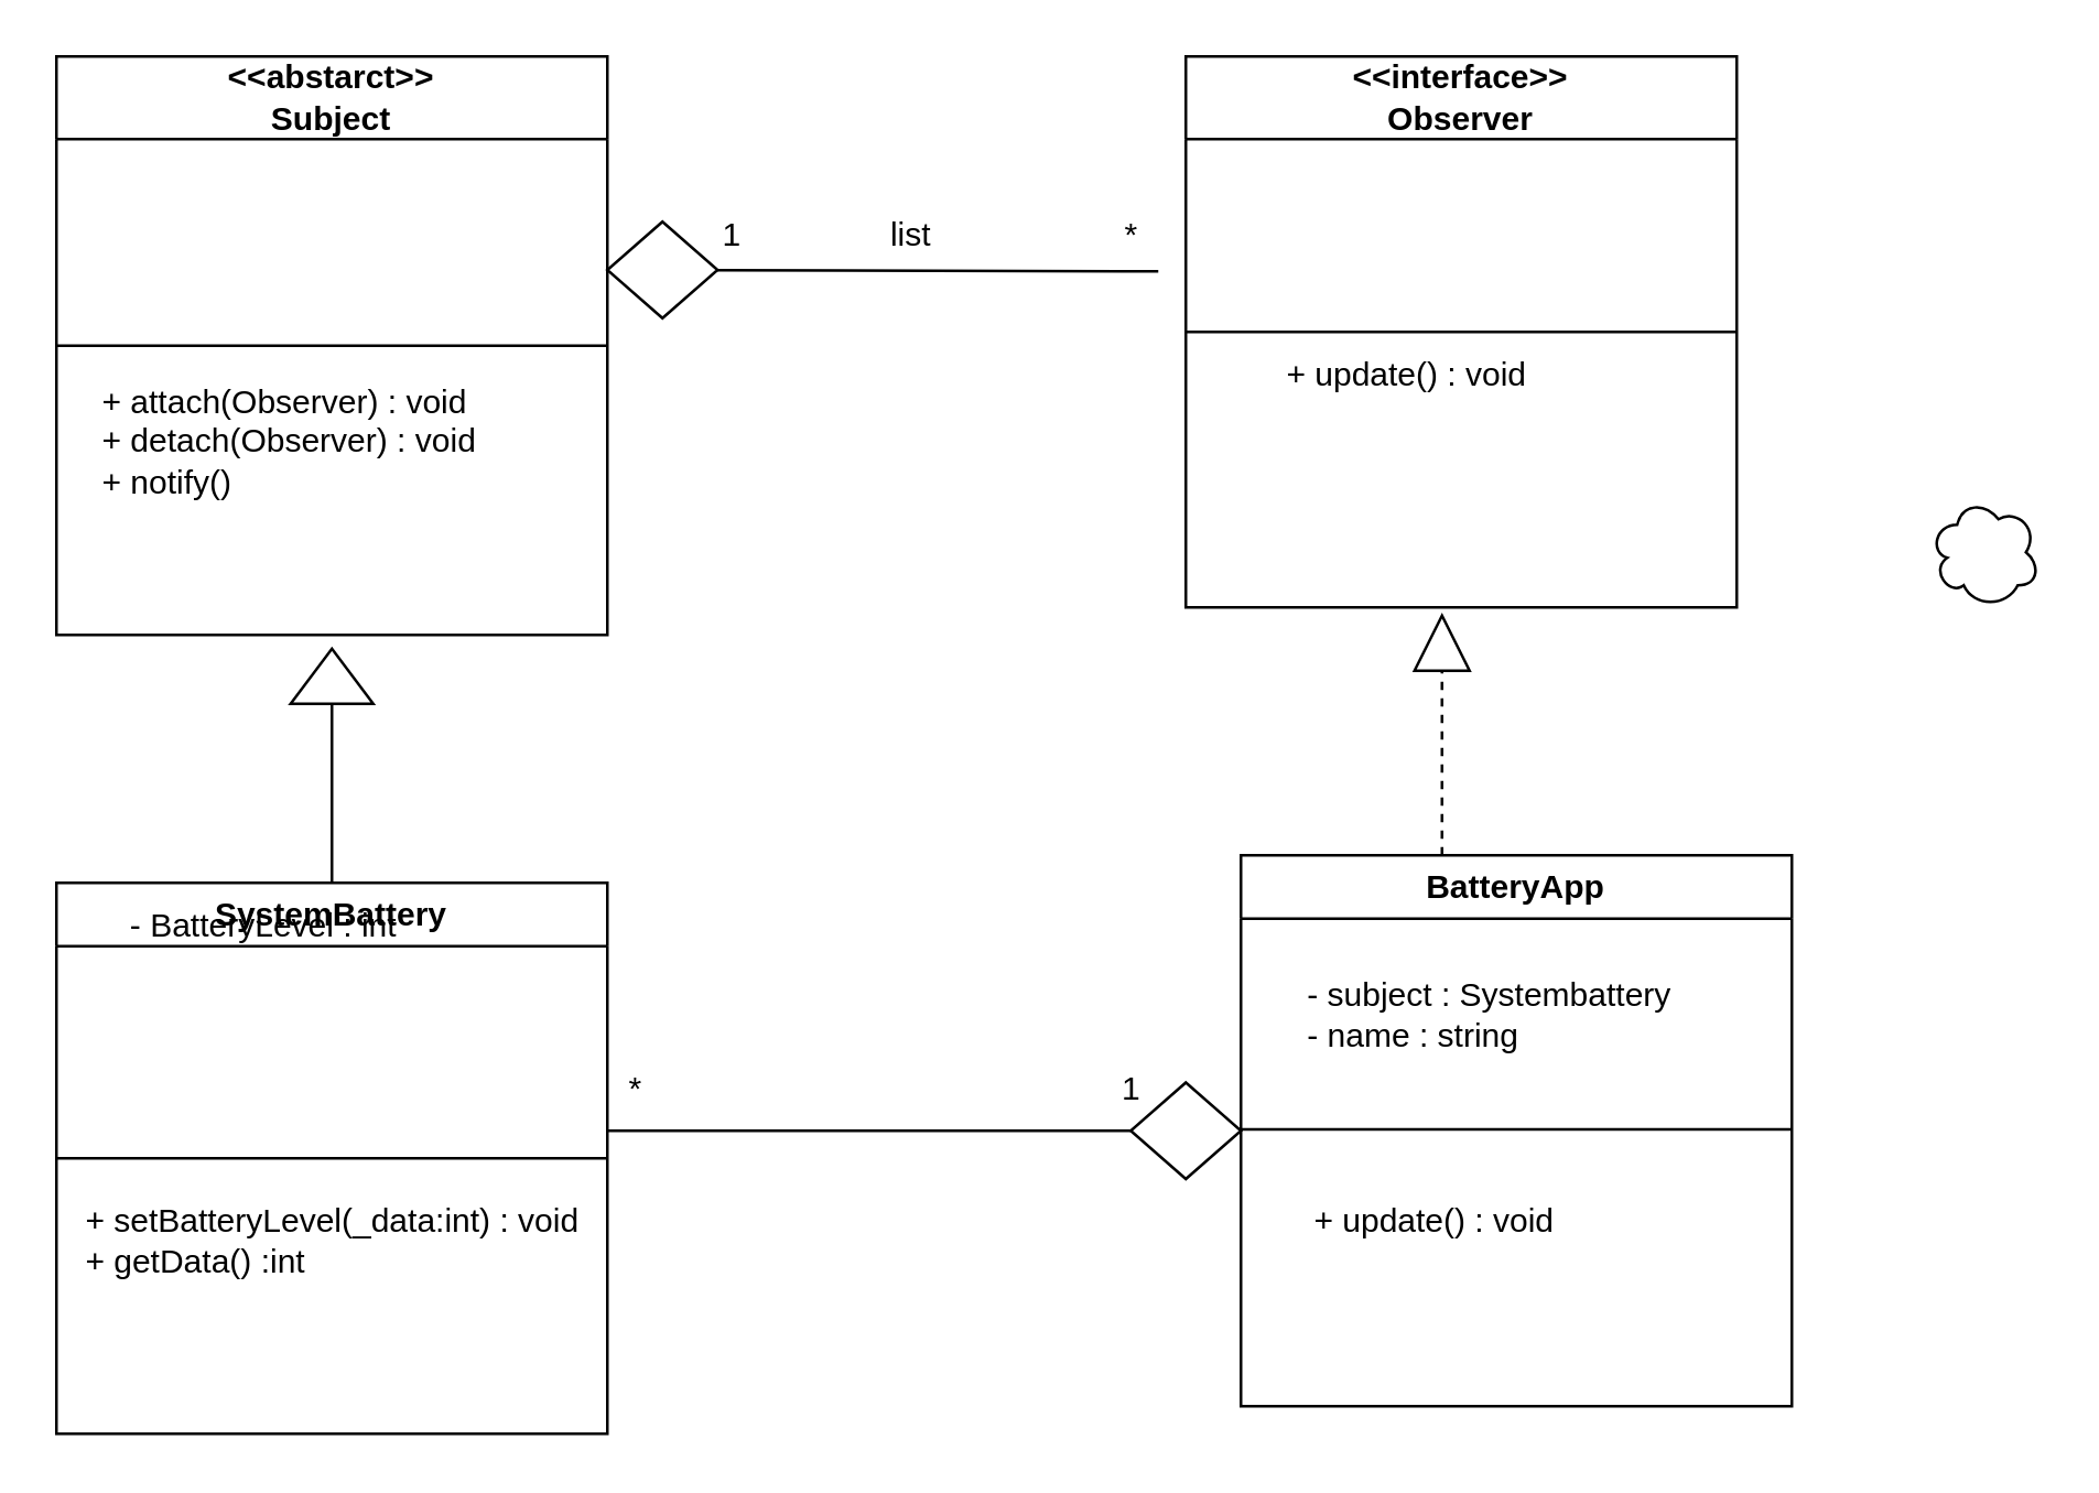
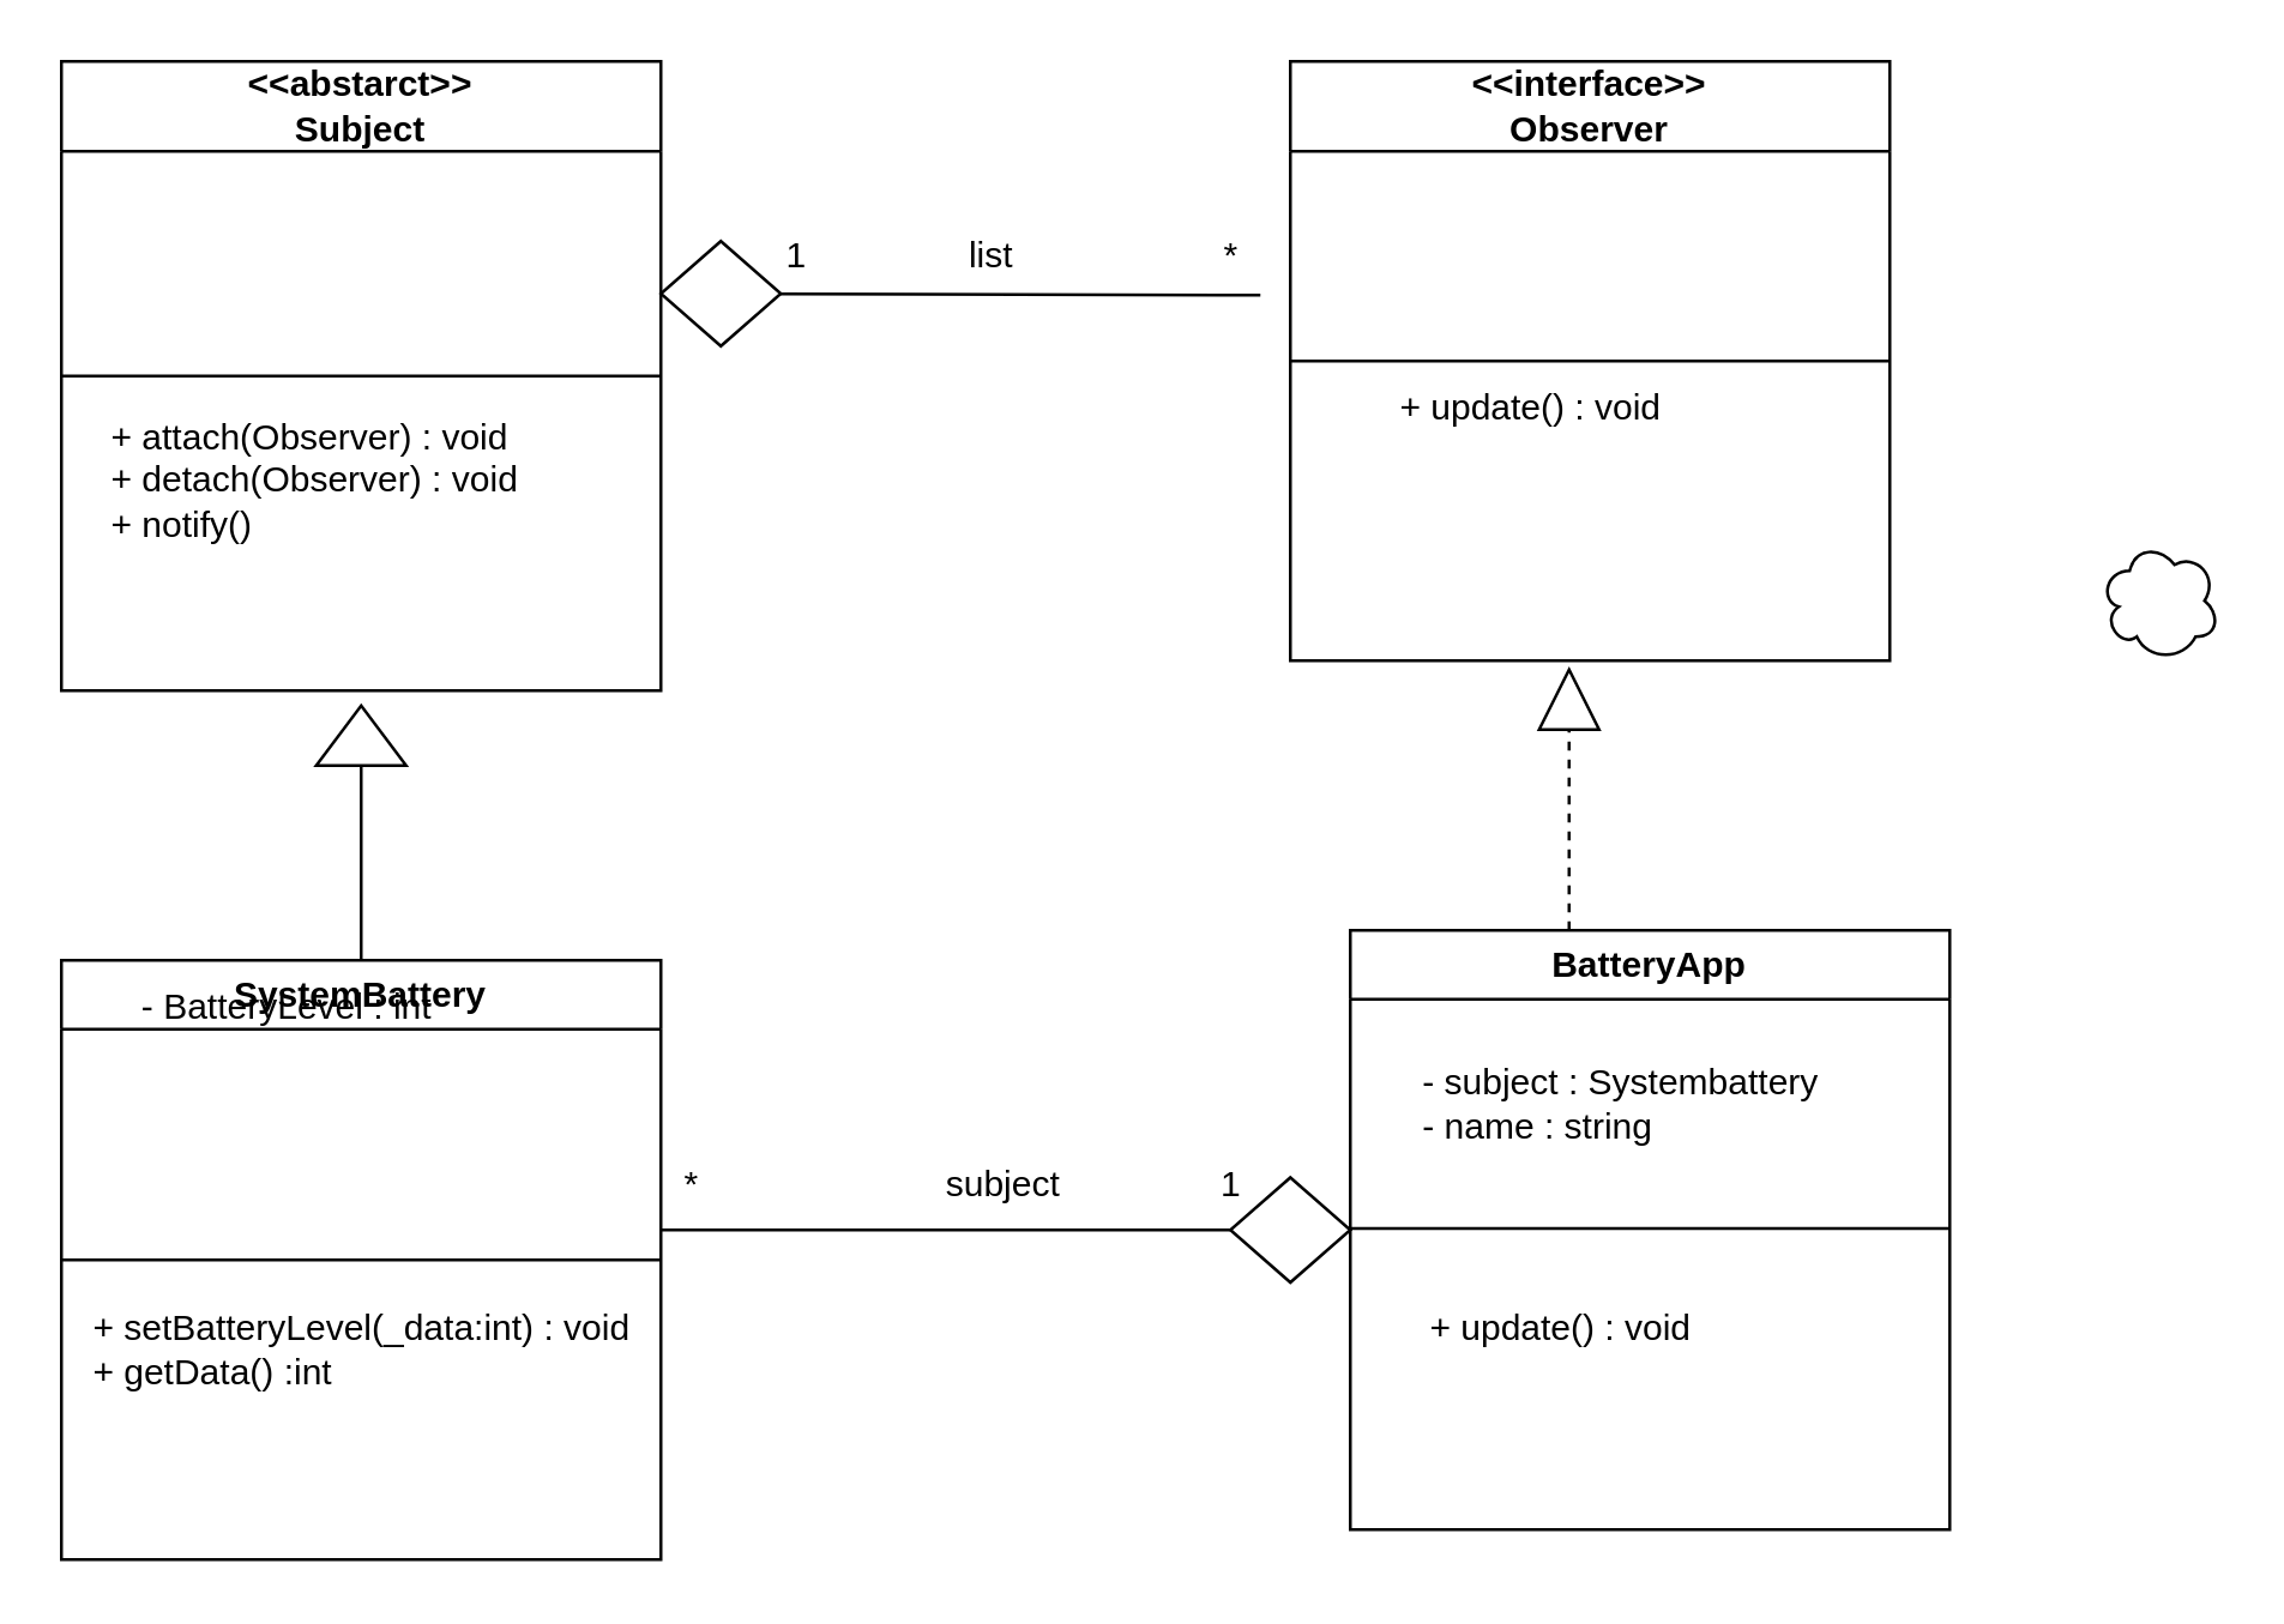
+ <mxCell id="28" value="subject" style="text;html=1;align=center;verticalAlign=middle;resizable=0;points=[];autosize=1;strokeColor=none;fillColor=none;" vertex="1" parent="1"><mxGeometry x="304" y="380" width="60" height="30" as="geometry" /></mxCell>
